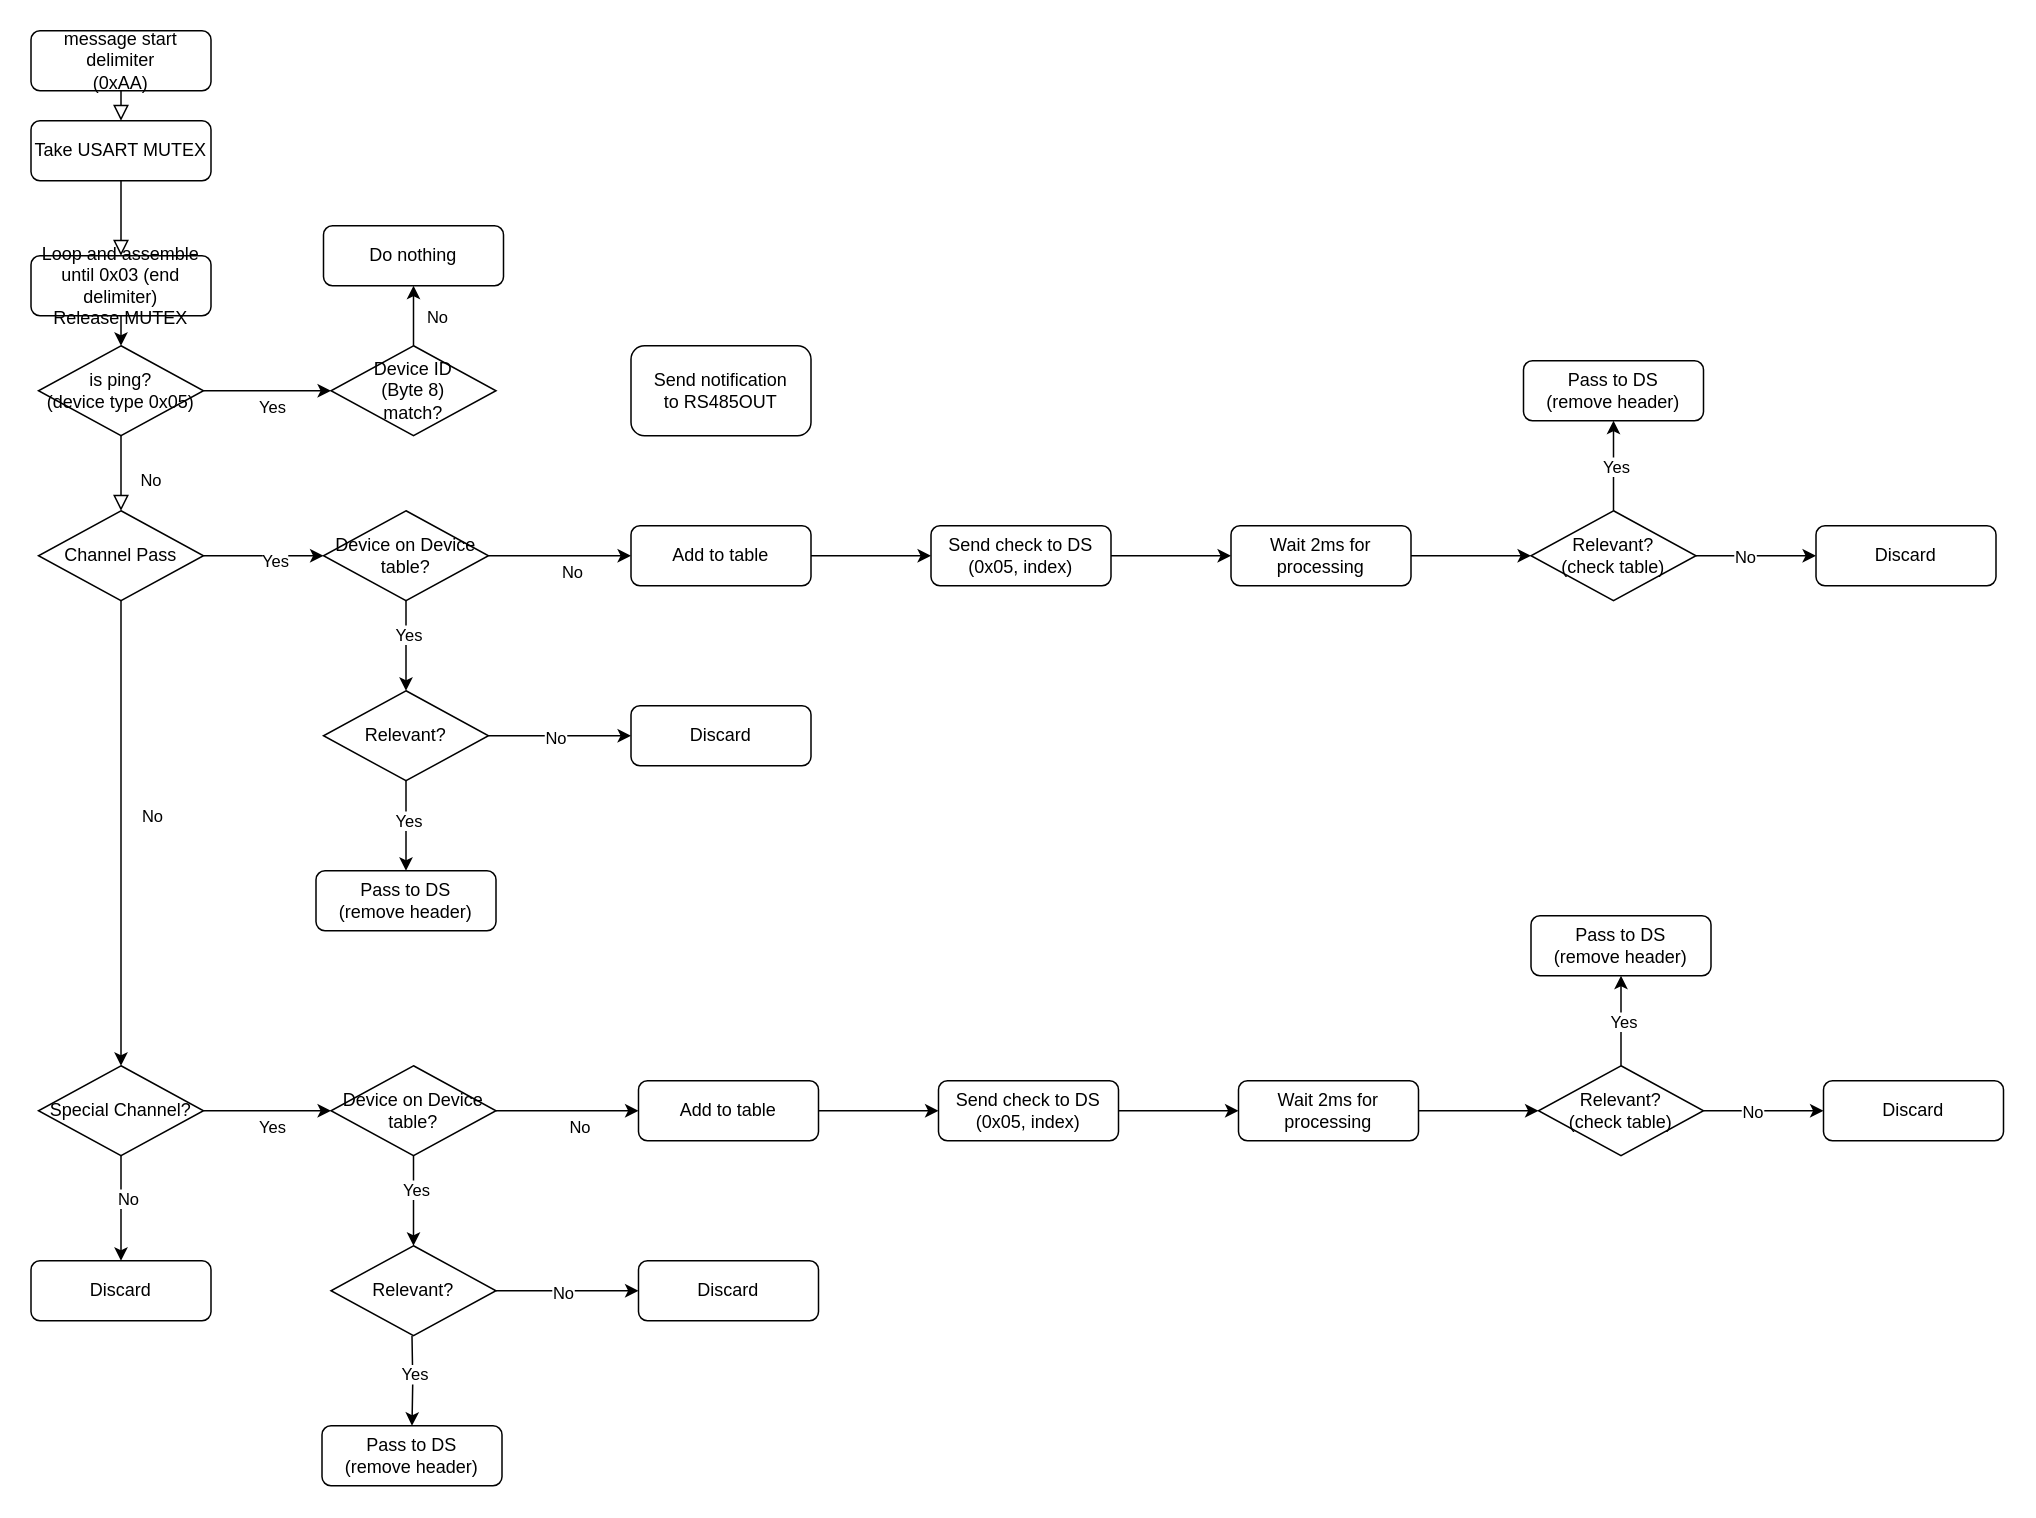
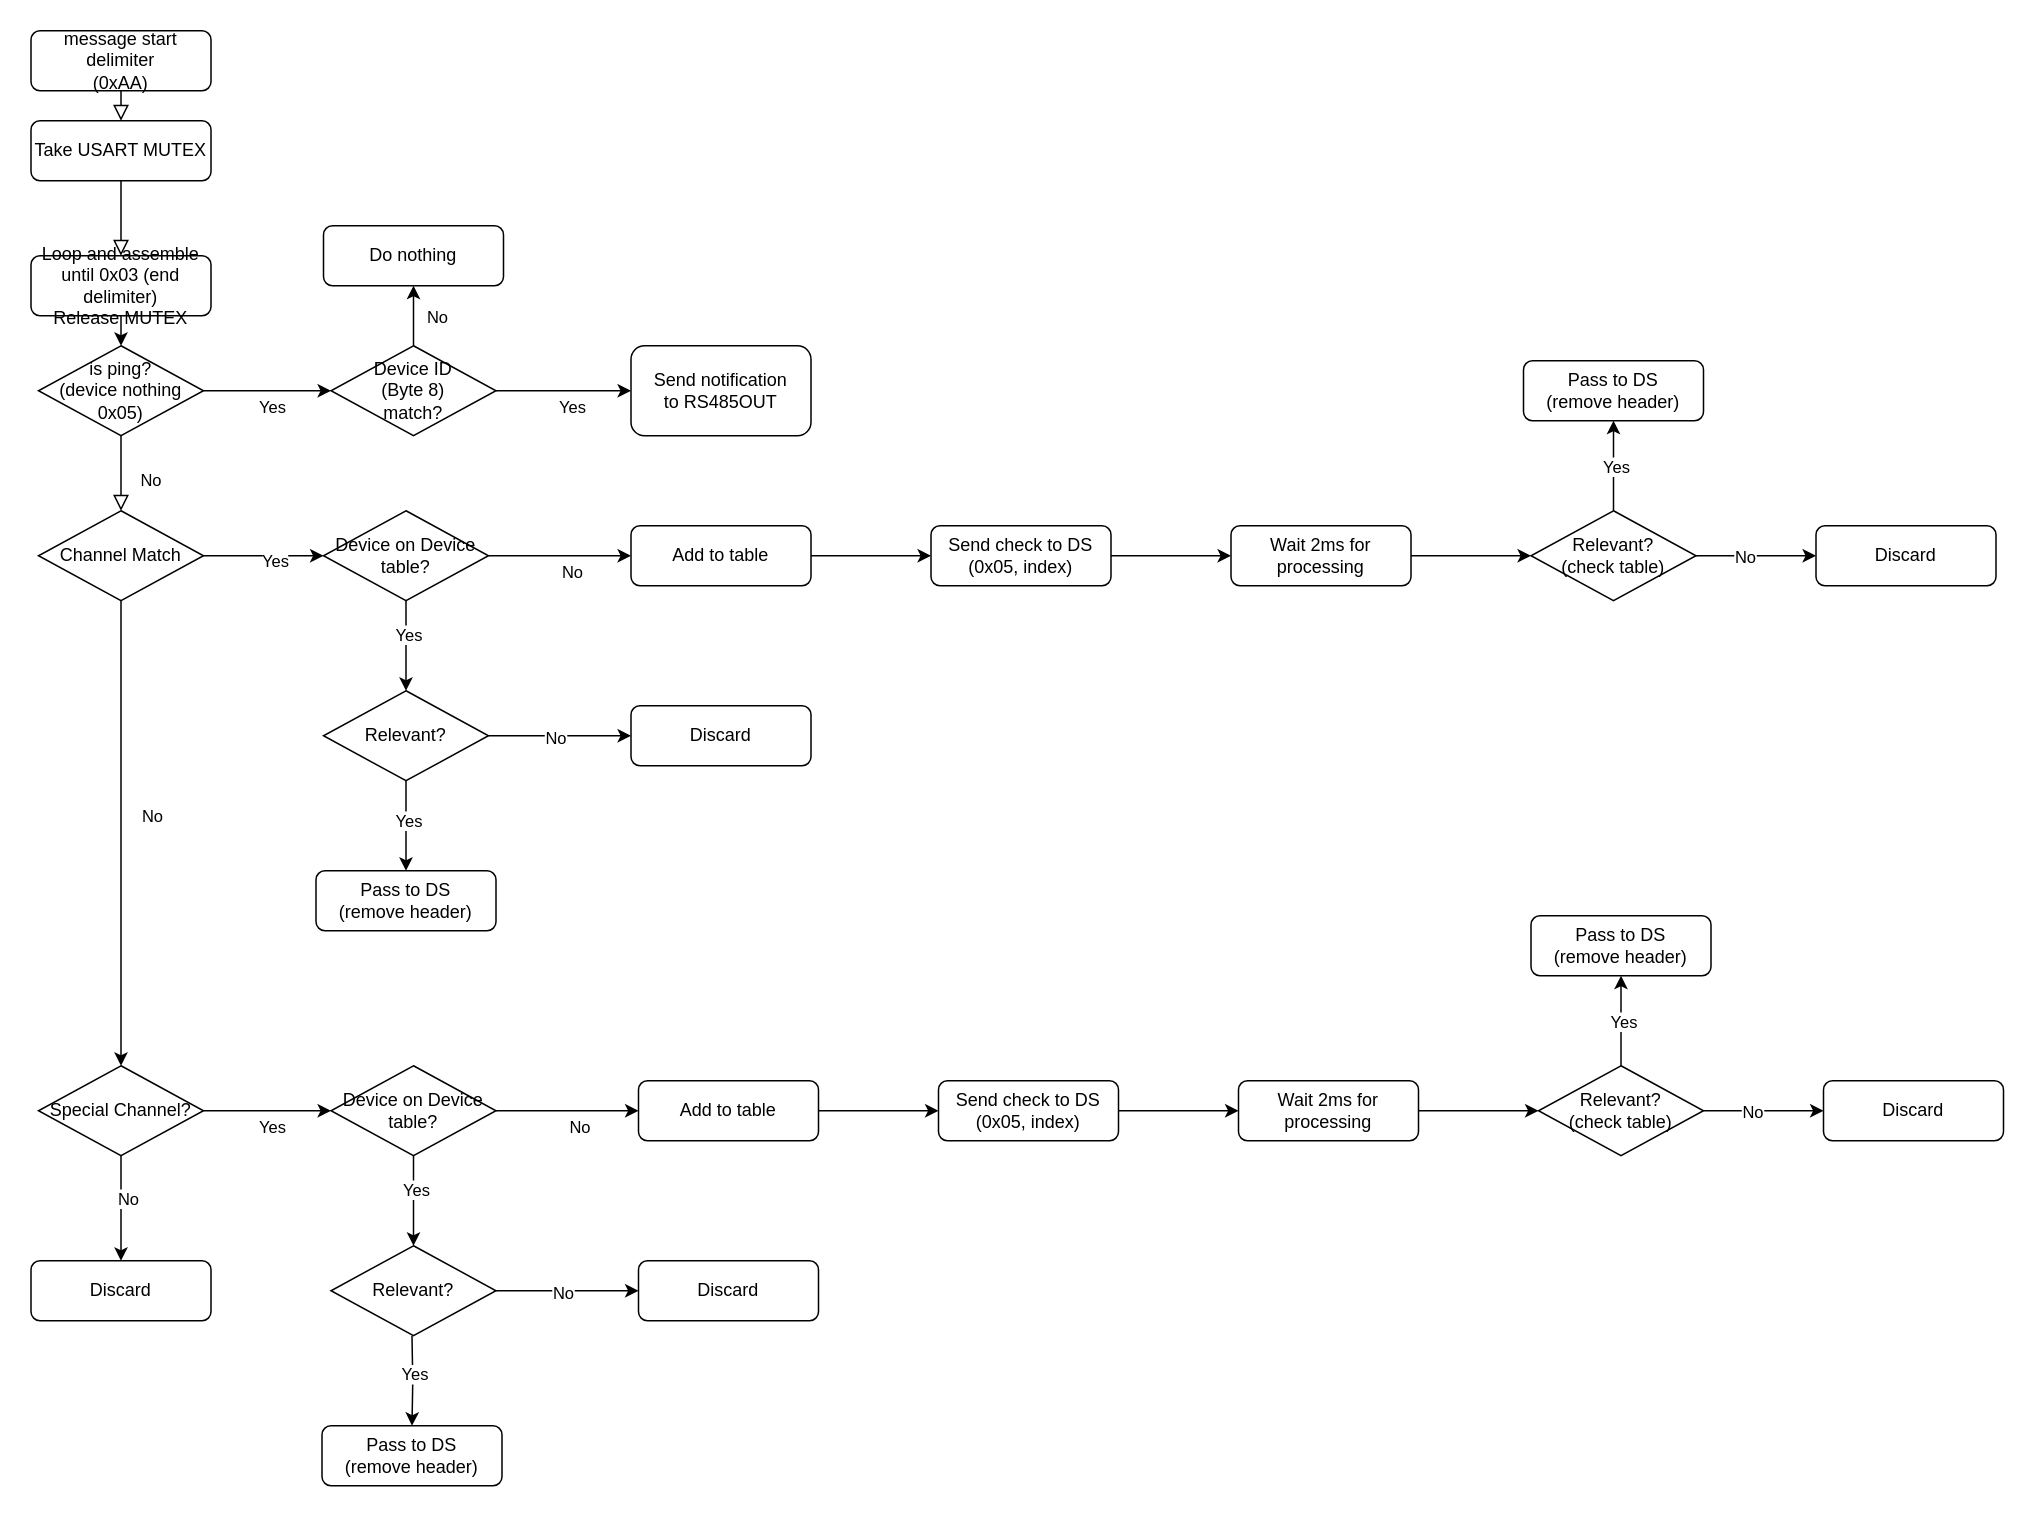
- <mxCell id="9" value="is ping?&lt;div&gt;(device type 0x05)&lt;/div&gt;" style="rhombus;whiteSpace=wrap;html=1;" vertex="1" parent="1"><mxGeometry x="25" y="230" width="110" height="60" as="geometry" /></mxCell>
+ <mxCell id="9" value="is ping?&lt;div&gt;(device nothing 0x05)&lt;/div&gt;" style="rhombus;whiteSpace=wrap;html=1;" vertex="1" parent="1"><mxGeometry x="25" y="230" width="110" height="60" as="geometry" /></mxCell>
+ <mxCell id="12" style="edgeStyle=orthogonalEdgeStyle;rounded=0;orthogonalLoop=1;jettySize=auto;html=1;exitX=1;exitY=0.5;exitDx=0;exitDy=0;entryX=0;entryY=0.5;entryDx=0;entryDy=0;" edge="1" parent="1" source="16" target="17"><mxGeometry relative="1" as="geometry" /></mxCell>
+ <mxCell id="13" value="Yes" style="edgeLabel;html=1;align=center;verticalAlign=middle;resizable=0;points=[];" vertex="1" connectable="0" parent="12"><mxGeometry x="0.173" y="-2" relative="1" as="geometry"><mxPoint x="-3" y="8" as="offset" /></mxGeometry></mxCell>
- <mxCell id="23" value="Channel Pass" style="rhombus;whiteSpace=wrap;html=1;" vertex="1" parent="1"><mxGeometry x="25" y="340" width="110" height="60" as="geometry" /></mxCell>
+ <mxCell id="23" value="Channel Match" style="rhombus;whiteSpace=wrap;html=1;" vertex="1" parent="1"><mxGeometry x="25" y="340" width="110" height="60" as="geometry" /></mxCell>
